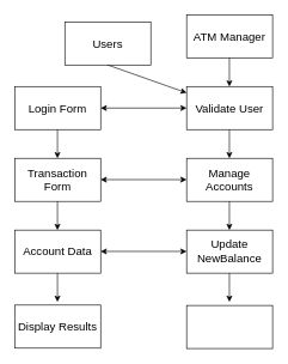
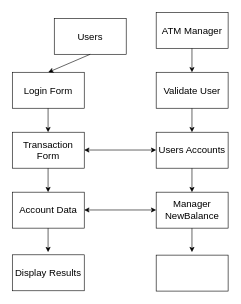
- <mxCell id="12" value="" style="endArrow=classic;html=1;rounded=0;exitX=0.5;exitY=1;exitDx=0;exitDy=0;" edge="1" parent="1" source="2" target="10"><mxGeometry width="50" height="50" relative="1" as="geometry"><mxPoint x="290" y="300" as="sourcePoint" /><mxPoint x="340" y="250" as="targetPoint" /></mxGeometry></mxCell>
+ <mxCell id="12" value="" style="endArrow=classic;html=1;rounded=0;exitX=0.5;exitY=1;exitDx=0;exitDy=0;entryX=0.5;entryY=0;entryDx=0;entryDy=0;" edge="1" parent="1" source="2" target="9"><mxGeometry width="50" height="50" relative="1" as="geometry"><mxPoint x="290" y="300" as="sourcePoint" /><mxPoint x="340" y="250" as="targetPoint" /></mxGeometry></mxCell>
- <mxCell id="20" value="" style="endArrow=classic;startArrow=classic;html=1;rounded=0;exitX=1;exitY=0.5;exitDx=0;exitDy=0;" edge="1" parent="1" source="9" target="10"><mxGeometry width="50" height="50" relative="1" as="geometry"><mxPoint x="290" y="240" as="sourcePoint" /><mxPoint x="340" y="190" as="targetPoint" /></mxGeometry></mxCell>
- <mxCell id="7" value="&lt;font style=&quot;font-size: 16px;&quot;&gt;Manage Accounts&lt;/font&gt;" style="rounded=0;whiteSpace=wrap;html=1;" vertex="1" parent="1"><mxGeometry x="260" y="220" width="120" height="60" as="geometry" /></mxCell>
+ <mxCell id="7" value="&lt;font style=&quot;font-size: 16px;&quot;&gt;Users Accounts&lt;/font&gt;" style="rounded=0;whiteSpace=wrap;html=1;" vertex="1" parent="1"><mxGeometry x="260" y="220" width="120" height="60" as="geometry" /></mxCell>
- <mxCell id="5" value="&lt;font style=&quot;font-size: 16px;&quot;&gt;Update NewBalance&lt;/font&gt;" style="rounded=0;whiteSpace=wrap;html=1;" vertex="1" parent="1"><mxGeometry x="260" y="320" width="120" height="60" as="geometry" /></mxCell>
+ <mxCell id="5" value="&lt;font style=&quot;font-size: 16px;&quot;&gt;Manager NewBalance&lt;/font&gt;" style="rounded=0;whiteSpace=wrap;html=1;" vertex="1" parent="1"><mxGeometry x="260" y="320" width="120" height="60" as="geometry" /></mxCell>
